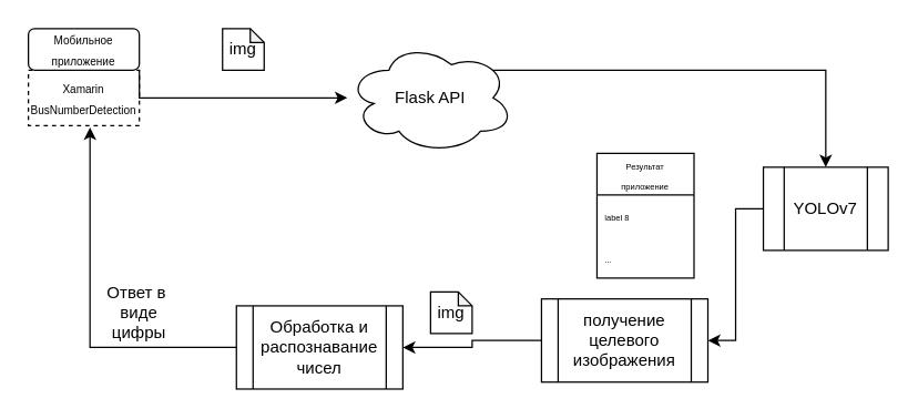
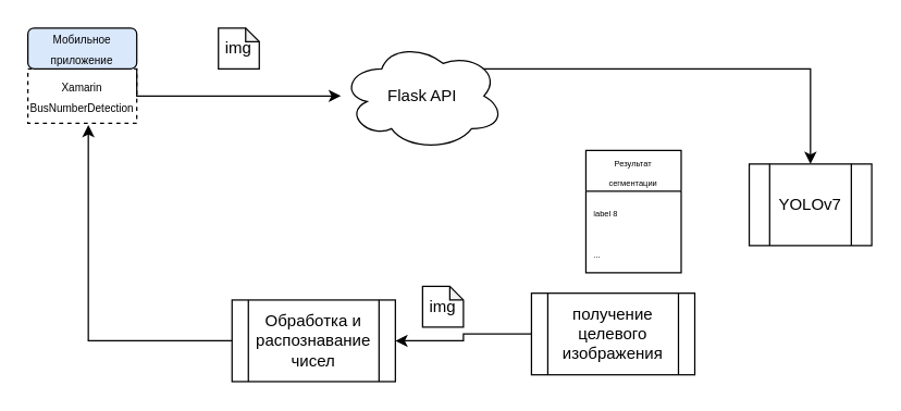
- <mxCell id="5" value="&lt;font style=&quot;font-size: 8px;&quot;&gt;Мобильное приложение&lt;/font&gt;" style="rounded=1;whiteSpace=wrap;html=1;" vertex="1" parent="1"><mxGeometry x="20" y="20" width="80" height="30" as="geometry" /></mxCell>
+ <mxCell id="5" value="&lt;font style=&quot;font-size: 8px;&quot;&gt;Мобильное приложение&lt;/font&gt;" style="rounded=1;whiteSpace=wrap;html=1;fillColor=#dae8fc;" vertex="1" parent="1"><mxGeometry x="20" y="20" width="80" height="30" as="geometry" /></mxCell>
- <mxCell id="10" value="&lt;font style=&quot;font-size: 6px;&quot;&gt;Результат&lt;br&gt;приложение&lt;/font&gt;" style="swimlane;fontStyle=0;childLayout=stackLayout;horizontal=1;startSize=30;horizontalStack=0;resizeParent=1;resizeParentMax=0;resizeLast=0;collapsible=1;marginBottom=0;whiteSpace=wrap;html=1;" vertex="1" parent="1"><mxGeometry x="430" y="110" width="70" height="90" as="geometry"><mxRectangle x="530" y="80" width="50" height="30" as="alternateBounds" /></mxGeometry></mxCell>
+ <mxCell id="10" value="&lt;font style=&quot;font-size: 6px;&quot;&gt;Результат&lt;br&gt;сегментации&lt;/font&gt;" style="swimlane;fontStyle=0;childLayout=stackLayout;horizontal=1;startSize=30;horizontalStack=0;resizeParent=1;resizeParentMax=0;resizeLast=0;collapsible=1;marginBottom=0;whiteSpace=wrap;html=1;" vertex="1" parent="1"><mxGeometry x="430" y="110" width="70" height="90" as="geometry"><mxRectangle x="530" y="80" width="50" height="30" as="alternateBounds" /></mxGeometry></mxCell>
- <mxCell id="8" style="edgeStyle=orthogonalEdgeStyle;rounded=0;orthogonalLoop=1;jettySize=auto;html=1;entryX=1;entryY=0.5;entryDx=0;entryDy=0;" edge="1" parent="1" source="9" target="15"><mxGeometry relative="1" as="geometry" /></mxCell>
- <mxCell id="19" value="Ответ в&amp;nbsp;&lt;br&gt;виде цифры" style="text;html=1;strokeColor=none;fillColor=none;align=center;verticalAlign=middle;whiteSpace=wrap;rounded=0;" vertex="1" parent="1"><mxGeometry x="70" y="210" width="60" height="30" as="geometry" /></mxCell>
